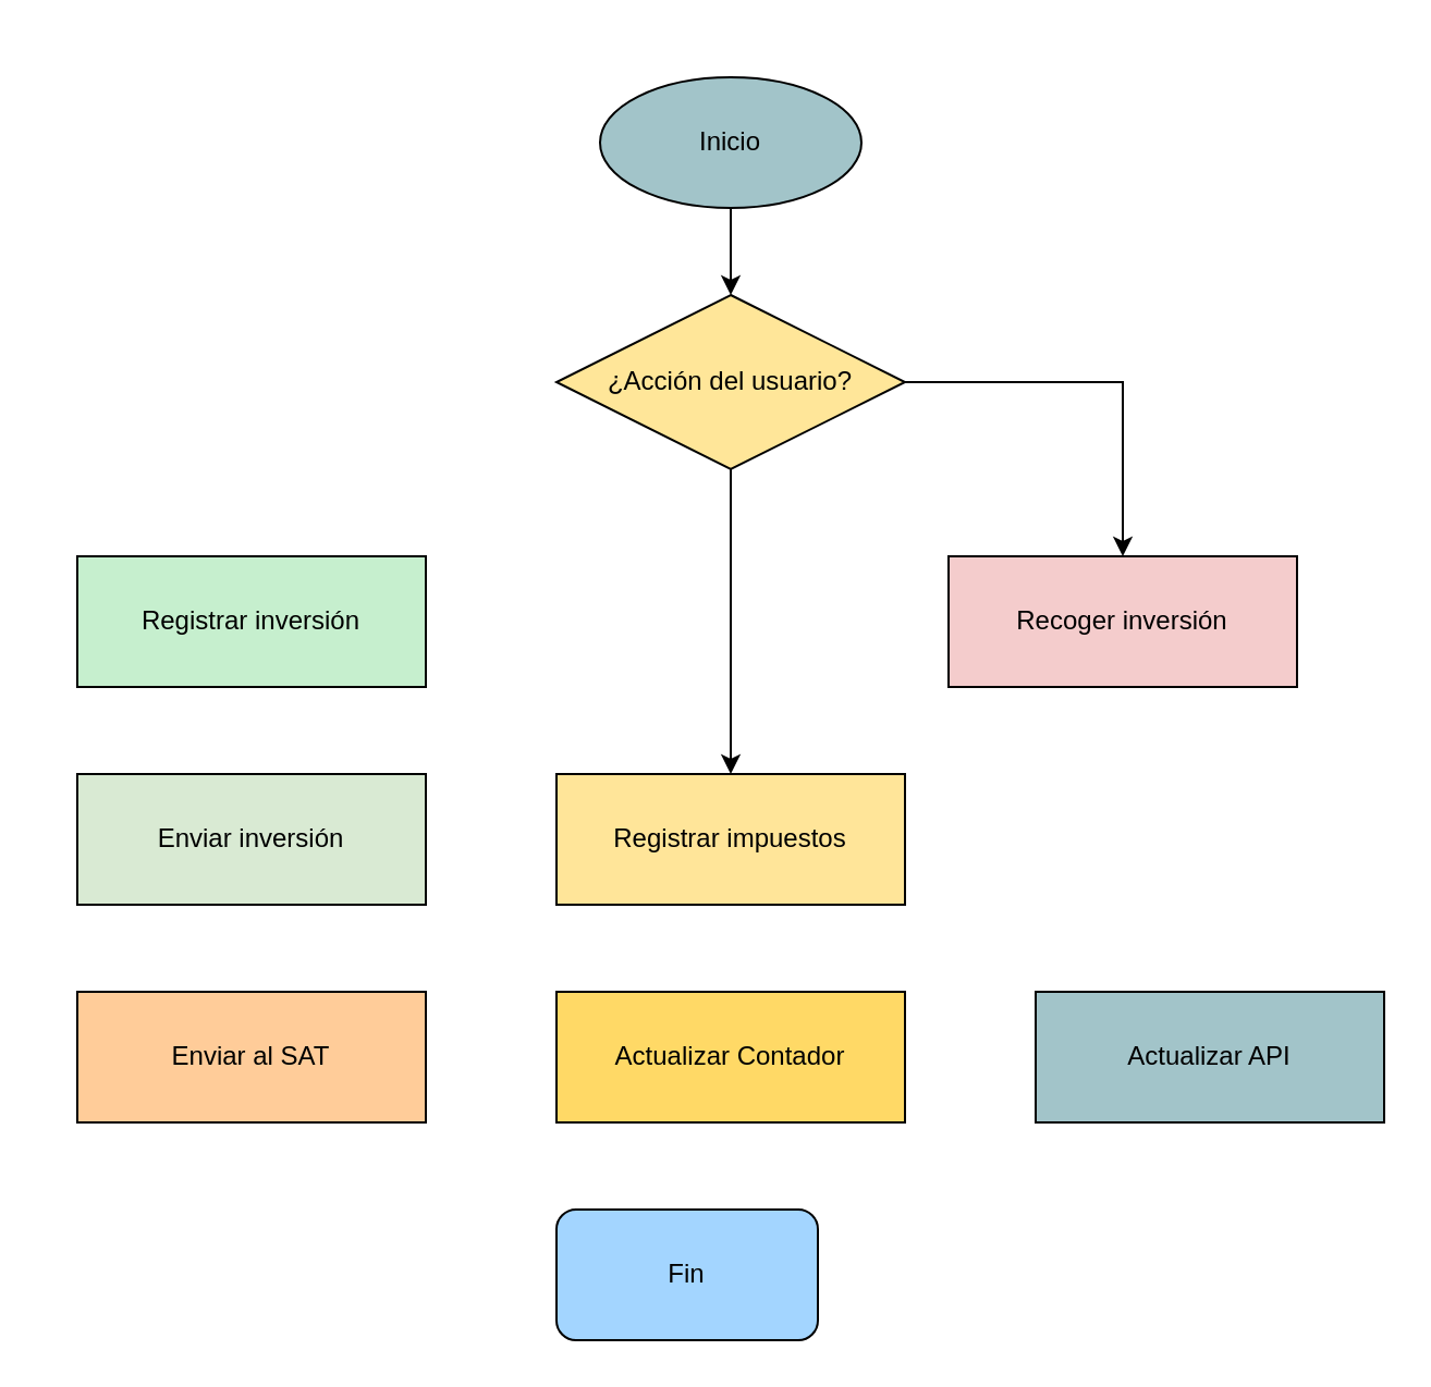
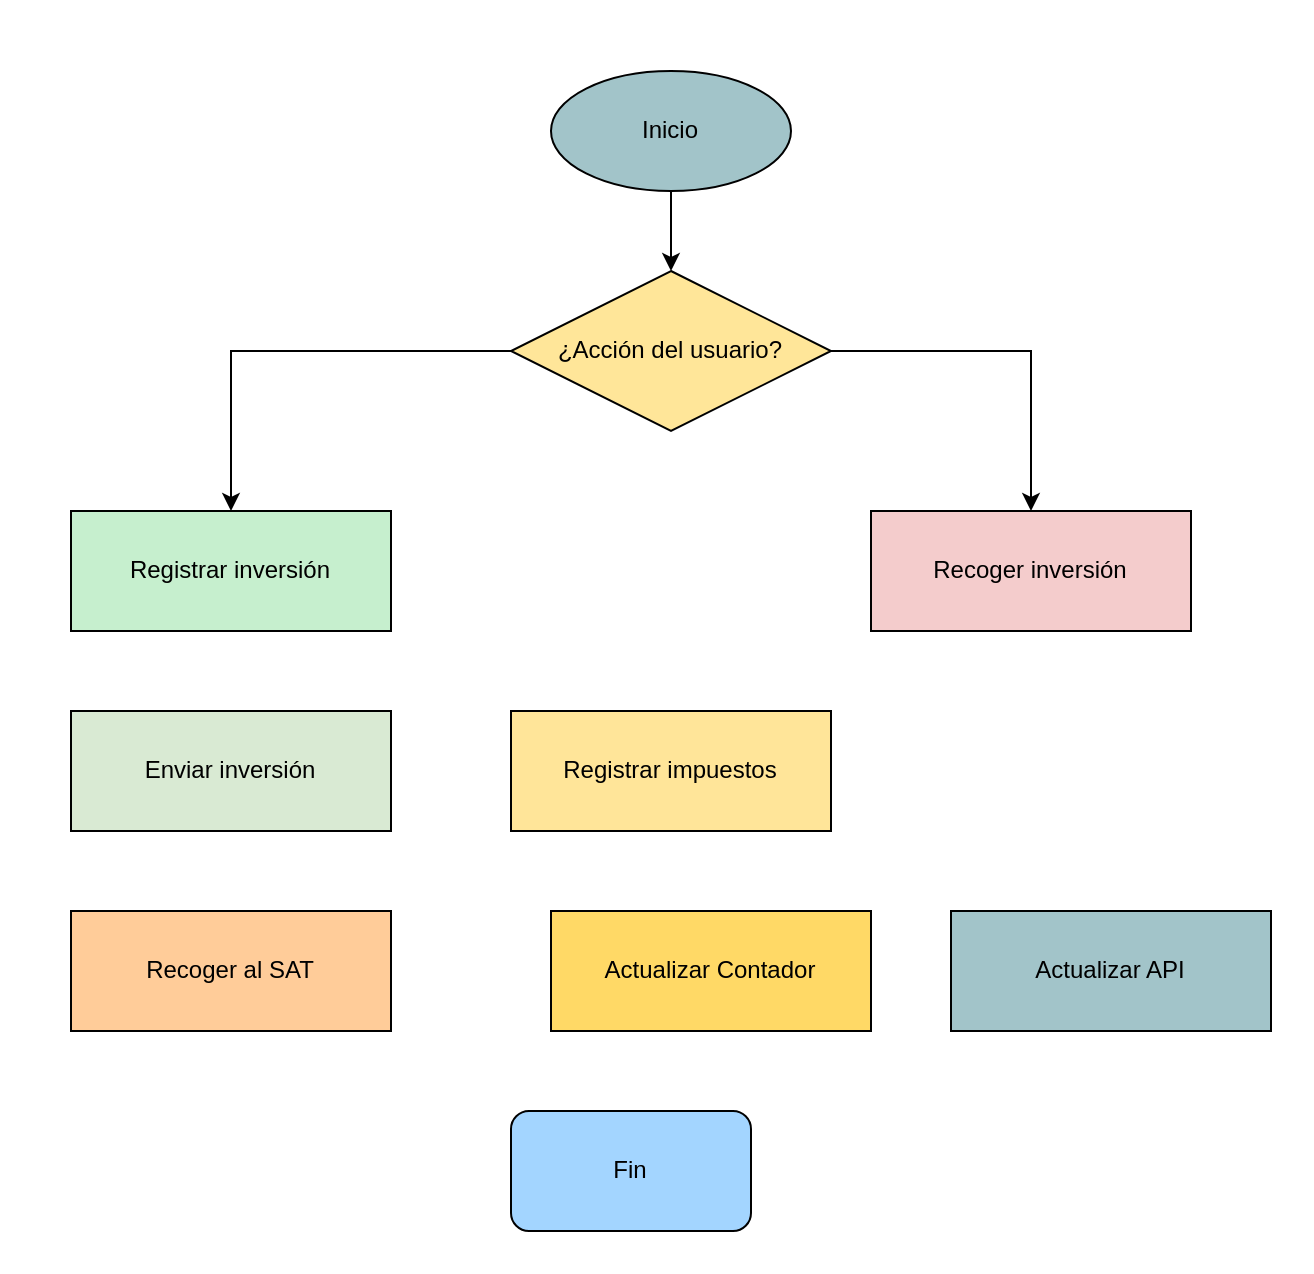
- <mxCell id="14" style="edgeStyle=orthogonalEdgeStyle;rounded=0;orthogonalLoop=1;jettySize=auto;html=1;" parent="1" source="4" target="8" edge="1"><mxGeometry relative="1" as="geometry" /></mxCell>
+ <mxCell id="14" style="edgeStyle=orthogonalEdgeStyle;rounded=0;orthogonalLoop=1;jettySize=auto;html=1;" parent="1" source="4" target="5" edge="1"><mxGeometry relative="1" as="geometry" /></mxCell>
- <mxCell id="9" value="Enviar al SAT" style="rectangle;whiteSpace=wrap;html=1;fillColor=#FFCC99;" parent="1" vertex="1"><mxGeometry x="20" y="440" width="160" height="60" as="geometry" /></mxCell>
+ <mxCell id="9" value="Recoger al SAT" style="rectangle;whiteSpace=wrap;html=1;fillColor=#FFCC99;" parent="1" vertex="1"><mxGeometry x="20" y="440" width="160" height="60" as="geometry" /></mxCell>
- <mxCell id="10" value="Actualizar Contador" style="rectangle;whiteSpace=wrap;html=1;fillColor=#FFD966;" parent="1" vertex="1"><mxGeometry x="240" y="440" width="160" height="60" as="geometry" /></mxCell>
+ <mxCell id="10" value="Actualizar Contador" style="rectangle;whiteSpace=wrap;html=1;fillColor=#FFD966;" parent="1" vertex="1"><mxGeometry x="260" y="440" width="160" height="60" as="geometry" /></mxCell>
